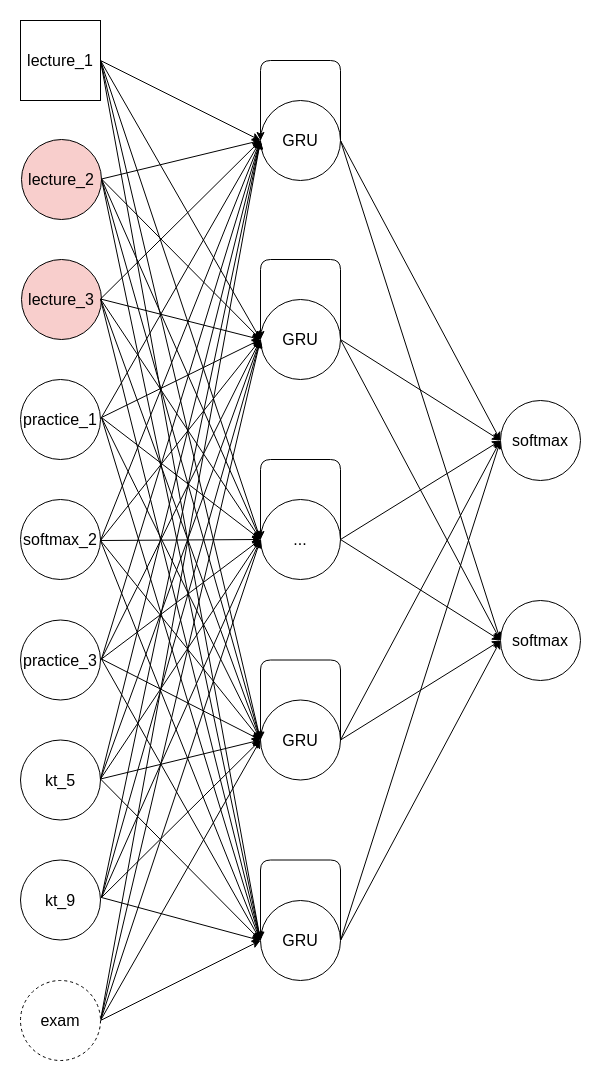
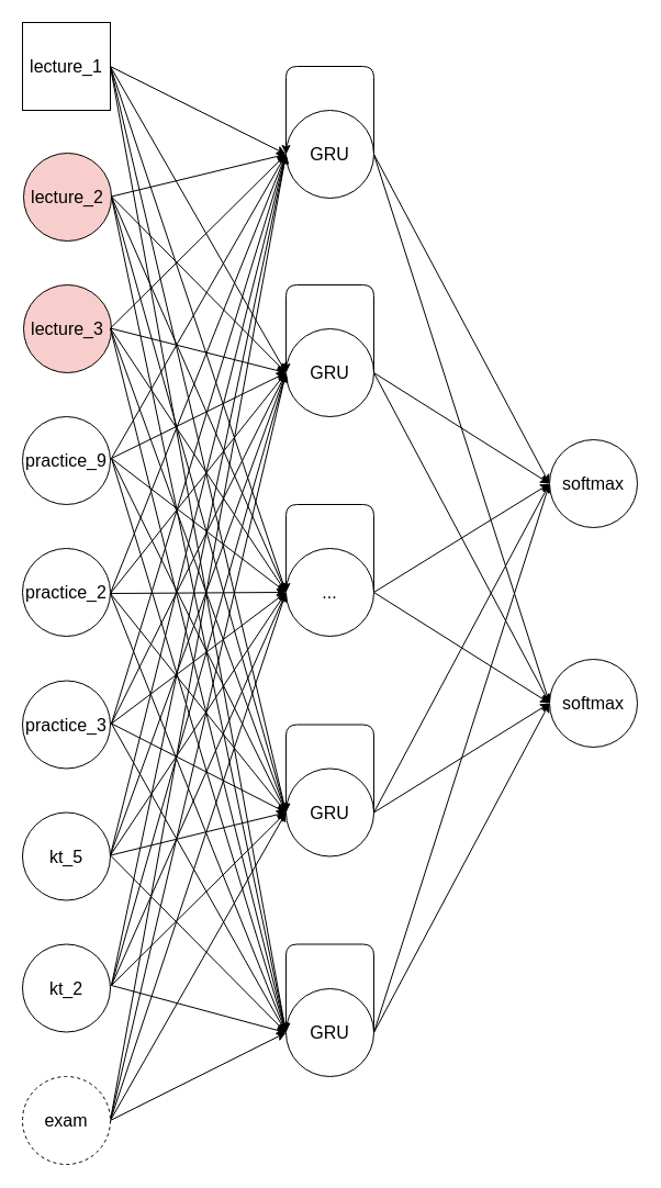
- <mxCell id="24" value="practice_1" style="ellipse;whiteSpace=wrap;html=1;aspect=fixed;fontSize=16;" vertex="1" parent="1"><mxGeometry x="20" y="379" width="80" height="80" as="geometry" /></mxCell>
+ <mxCell id="24" value="practice_9" style="ellipse;whiteSpace=wrap;html=1;aspect=fixed;fontSize=16;" vertex="1" parent="1"><mxGeometry x="20" y="379" width="80" height="80" as="geometry" /></mxCell>
- <mxCell id="25" value="softmax_2" style="ellipse;whiteSpace=wrap;html=1;aspect=fixed;fontSize=16;" vertex="1" parent="1"><mxGeometry x="20" y="499" width="80" height="80" as="geometry" /></mxCell>
+ <mxCell id="25" value="practice_2" style="ellipse;whiteSpace=wrap;html=1;aspect=fixed;fontSize=16;" vertex="1" parent="1"><mxGeometry x="20" y="499" width="80" height="80" as="geometry" /></mxCell>
- <mxCell id="29" value="kt_9" style="ellipse;whiteSpace=wrap;html=1;aspect=fixed;fontSize=16;" vertex="1" parent="1"><mxGeometry x="20" y="859.5" width="80" height="80" as="geometry" /></mxCell>
+ <mxCell id="29" value="kt_2" style="ellipse;whiteSpace=wrap;html=1;aspect=fixed;fontSize=16;" vertex="1" parent="1"><mxGeometry x="20" y="859.5" width="80" height="80" as="geometry" /></mxCell>
